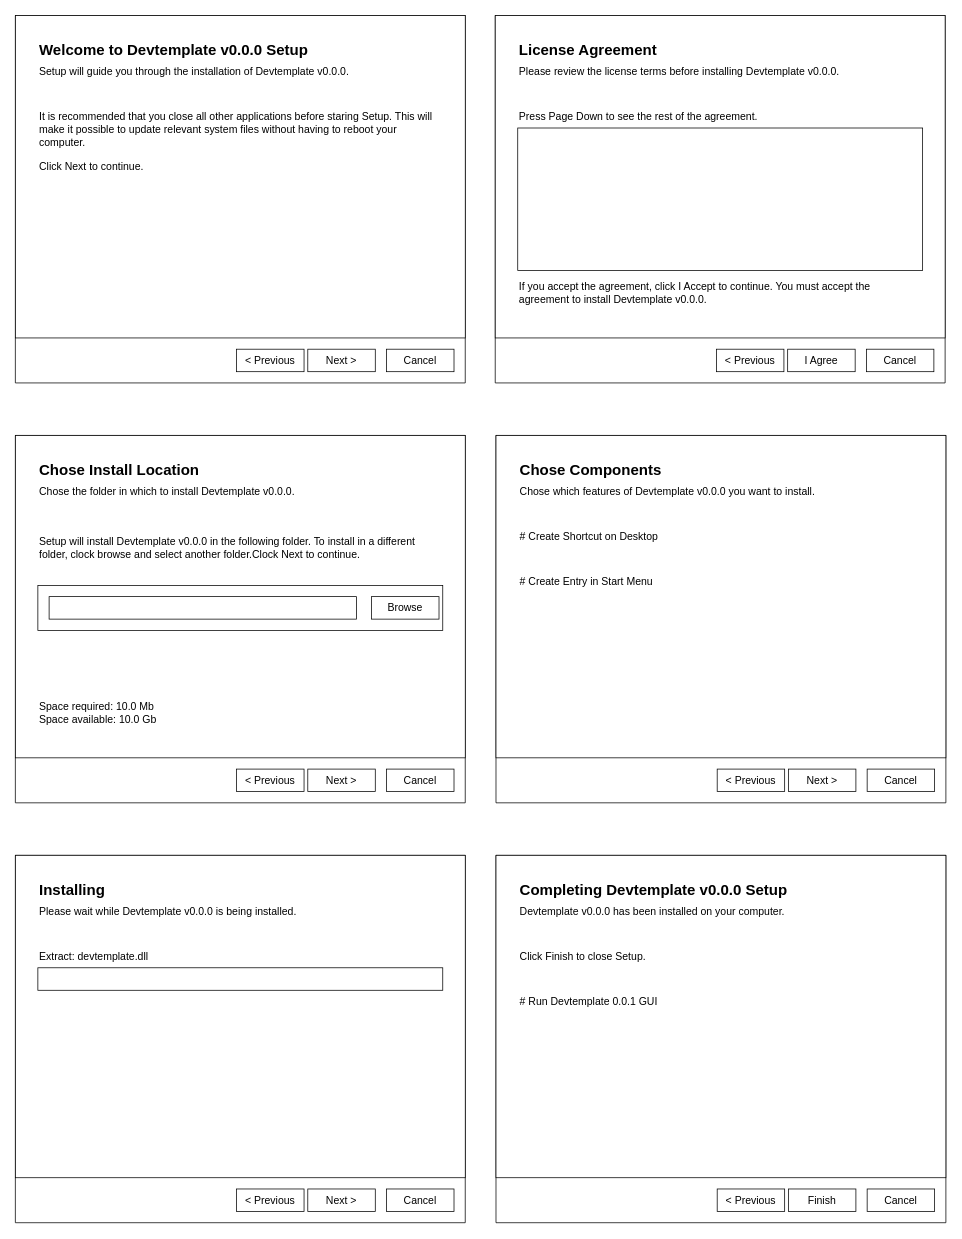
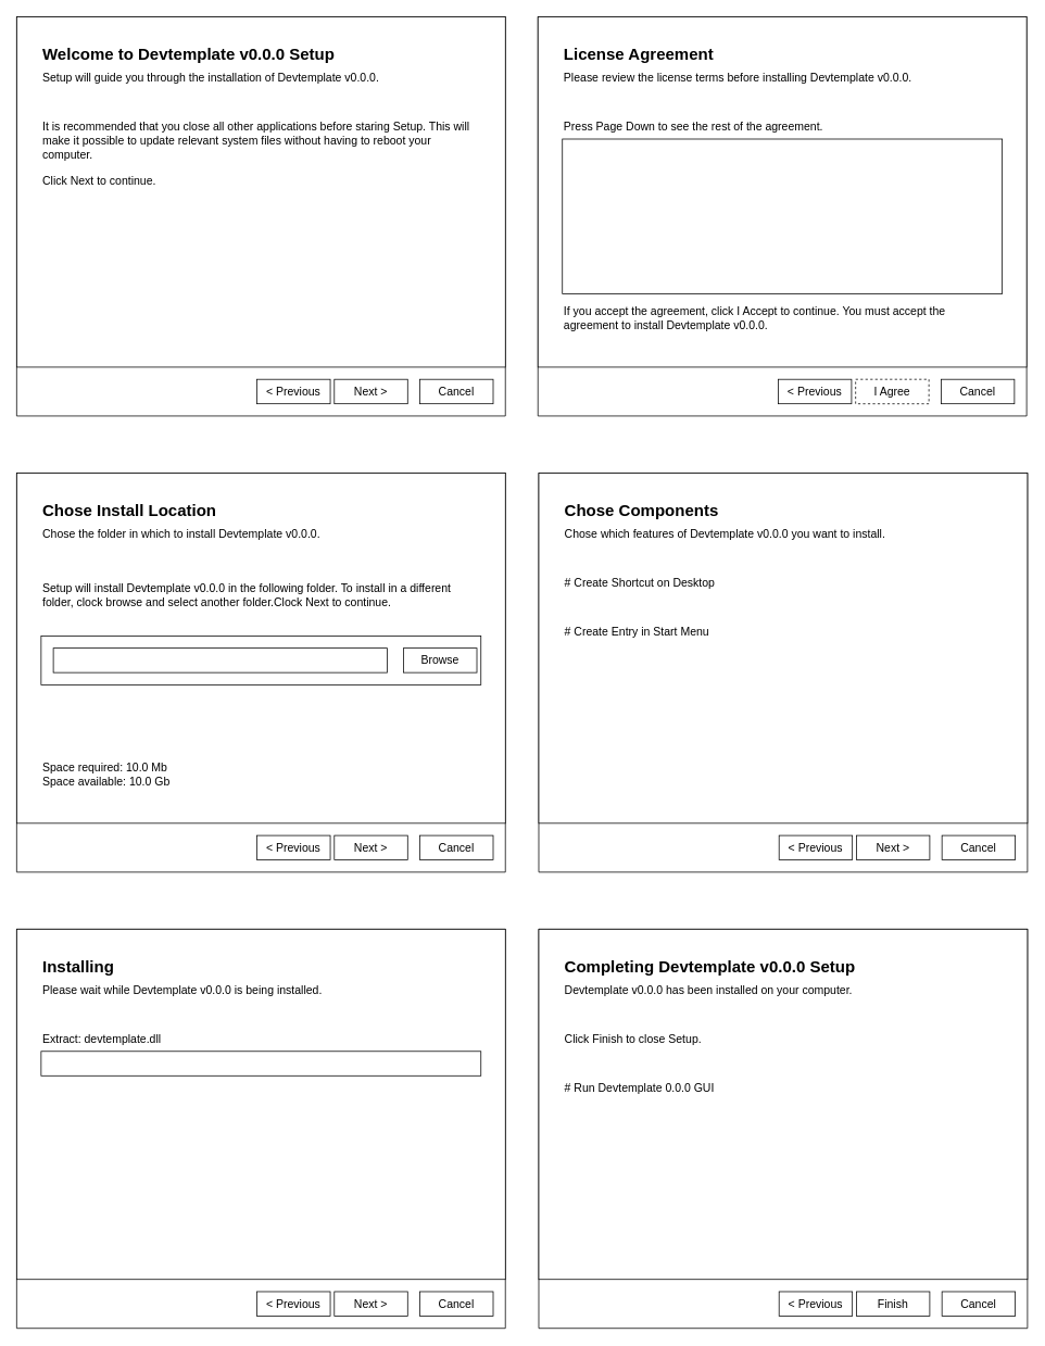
- <mxCell id="11" value="&lt;div style=&quot;font-size: 13px;&quot;&gt;&lt;font style=&quot;font-size: 14px;&quot;&gt;I Agree&lt;/font&gt;&lt;/div&gt;" style="rounded=0;whiteSpace=wrap;html=1;" parent="10" vertex="1"><mxGeometry x="390" y="445" width="90" height="30" as="geometry" /></mxCell>
+ <mxCell id="11" value="&lt;div style=&quot;font-size: 13px;&quot;&gt;&lt;font style=&quot;font-size: 14px;&quot;&gt;I Agree&lt;/font&gt;&lt;/div&gt;" style="rounded=0;whiteSpace=wrap;html=1;dashed=1;" parent="10" vertex="1"><mxGeometry x="390" y="445" width="90" height="30" as="geometry" /></mxCell>
- <mxCell id="58" value="&lt;font style=&quot;font-size: 14px;&quot;&gt;# Run Devtemplate 0.0.1 GUI&lt;br&gt;&lt;/font&gt;" style="text;html=1;align=left;verticalAlign=middle;whiteSpace=wrap;rounded=0;" parent="50" vertex="1"><mxGeometry x="30" y="180" width="540" height="30" as="geometry" /></mxCell>
+ <mxCell id="58" value="&lt;font style=&quot;font-size: 14px;&quot;&gt;# Run Devtemplate 0.0.0 GUI&lt;br&gt;&lt;/font&gt;" style="text;html=1;align=left;verticalAlign=middle;whiteSpace=wrap;rounded=0;" parent="50" vertex="1"><mxGeometry x="30" y="180" width="540" height="30" as="geometry" /></mxCell>
